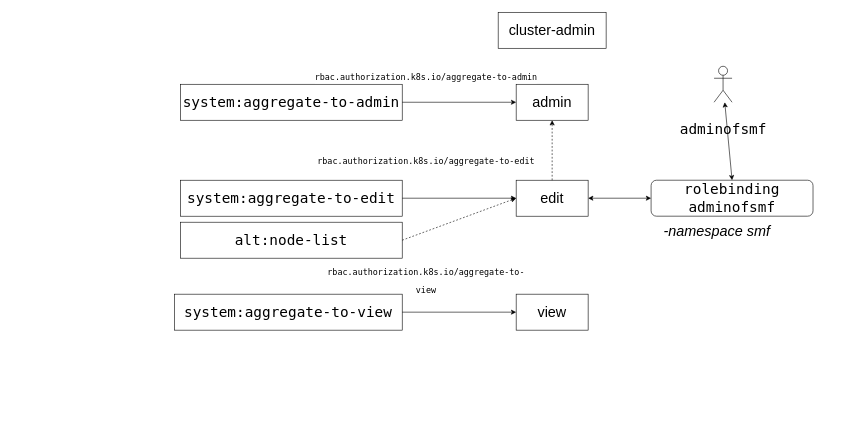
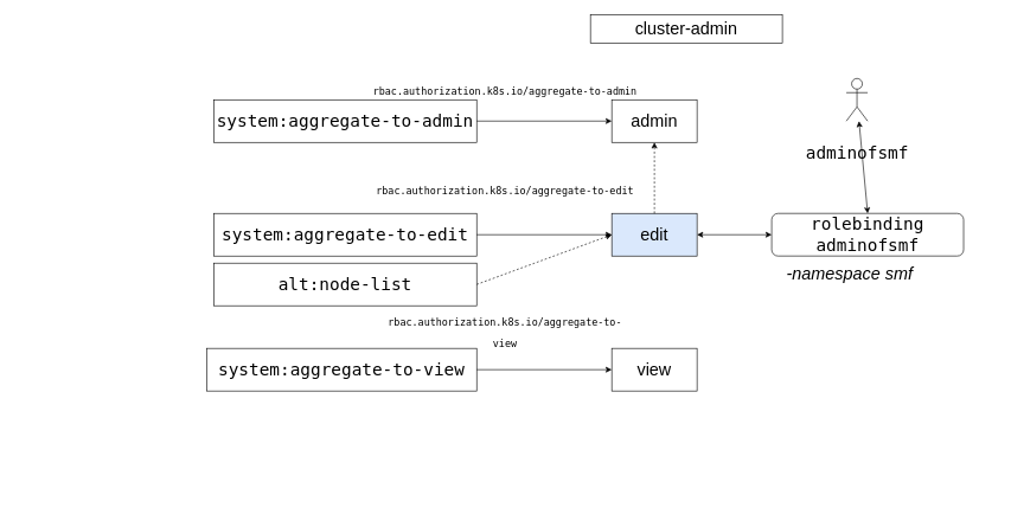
- <mxCell id="12" value="&lt;font style=&quot;font-size: 24px&quot;&gt;cluster-admin&lt;/font&gt;" style="rounded=0;whiteSpace=wrap;html=1;" parent="1" vertex="1"><mxGeometry y="20" width="180" height="60" as="geometry" x="830" /></mxCell>
+ <mxCell id="12" value="&lt;font style=&quot;font-size: 24px&quot;&gt;cluster-admin&lt;/font&gt;" style="rounded=0;whiteSpace=wrap;html=1;" parent="1" vertex="1"><mxGeometry x="830" y="20" width="270" height="40" as="geometry" /></mxCell>
- <mxCell id="3" value="&lt;font style=&quot;font-size: 24px&quot;&gt;edit&lt;/font&gt;" style="rounded=0;whiteSpace=wrap;html=1;" parent="1" vertex="1"><mxGeometry x="860" y="300" width="120" height="60" as="geometry" /></mxCell>
+ <mxCell id="3" value="&lt;font style=&quot;font-size: 24px&quot;&gt;edit&lt;/font&gt;" style="rounded=0;whiteSpace=wrap;html=1;fillColor=#dae8fc;" parent="1" vertex="1"><mxGeometry x="860" y="300" width="120" height="60" as="geometry" /></mxCell>
